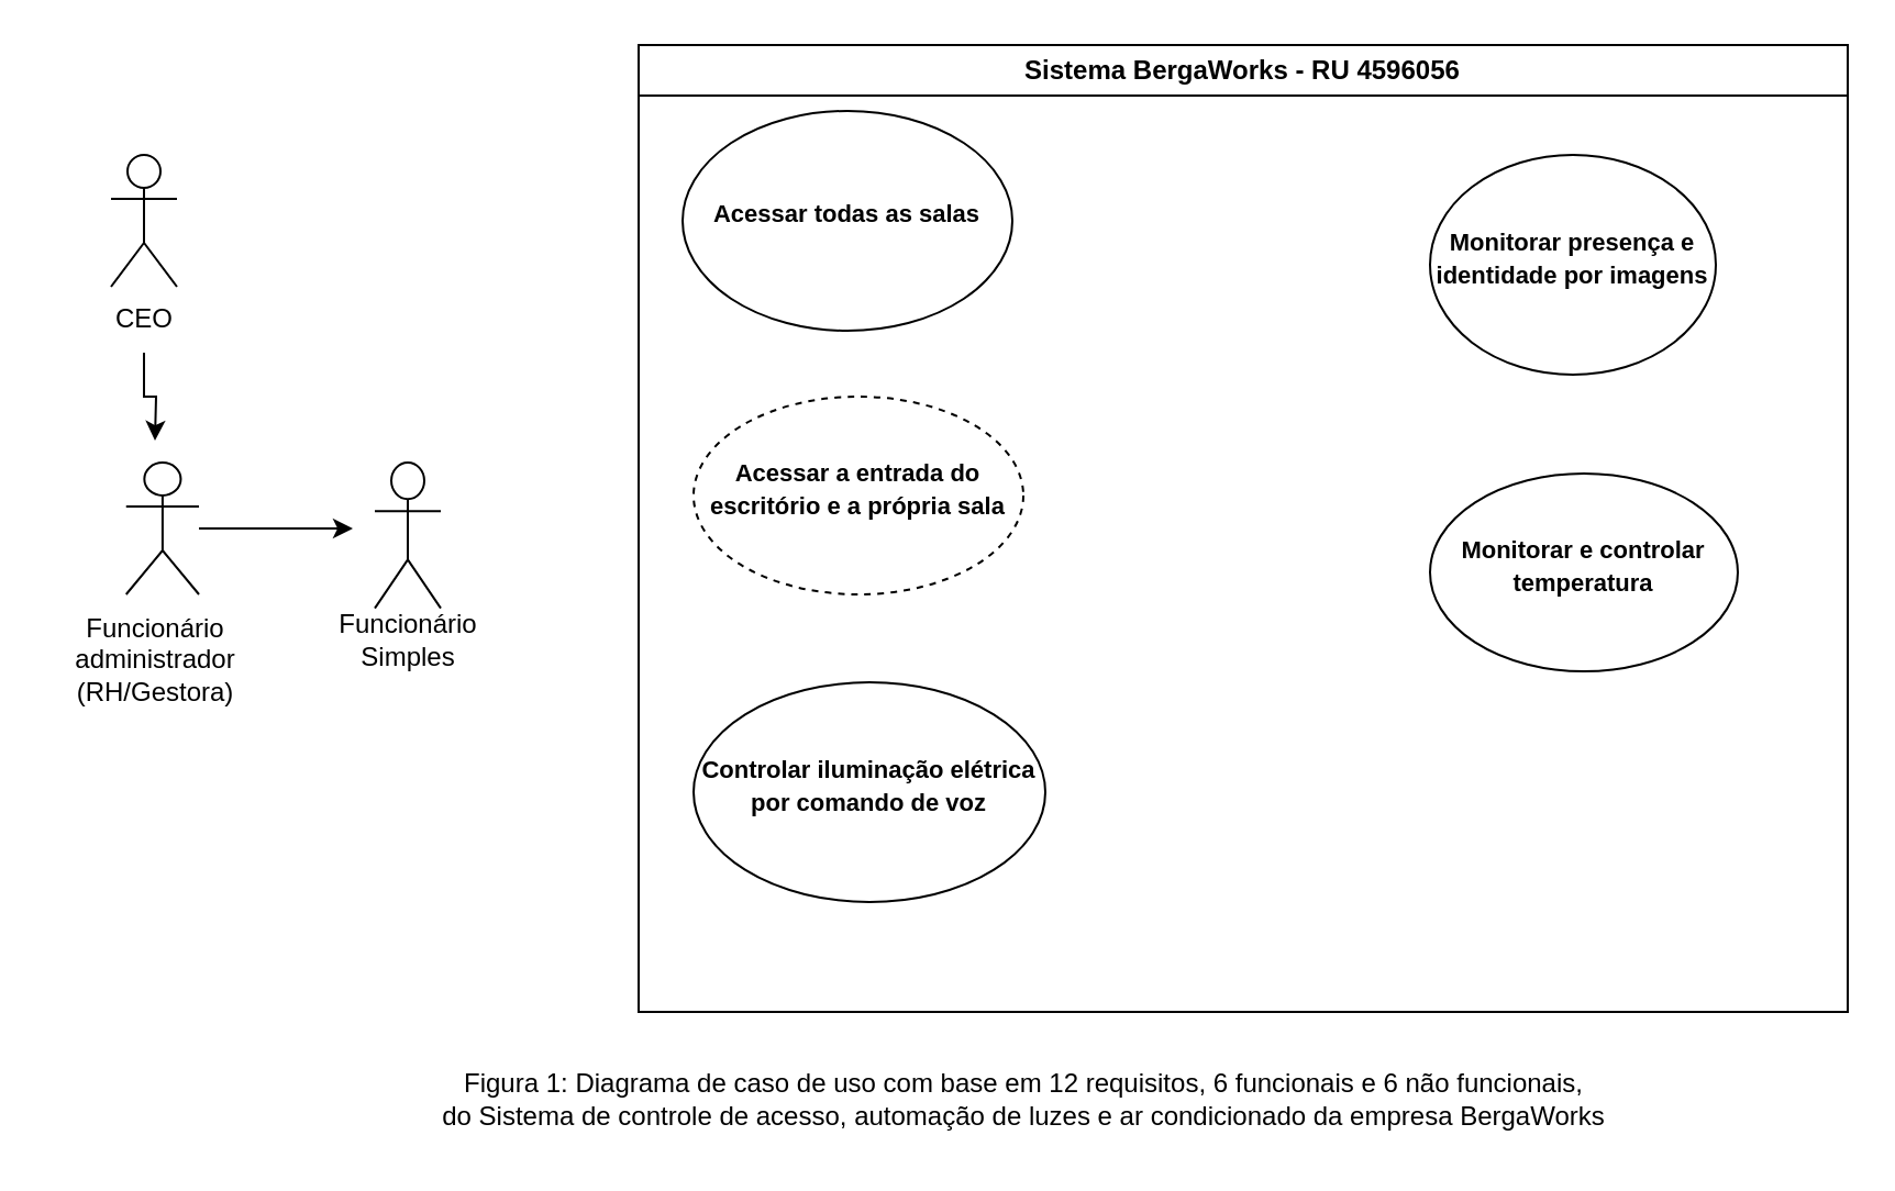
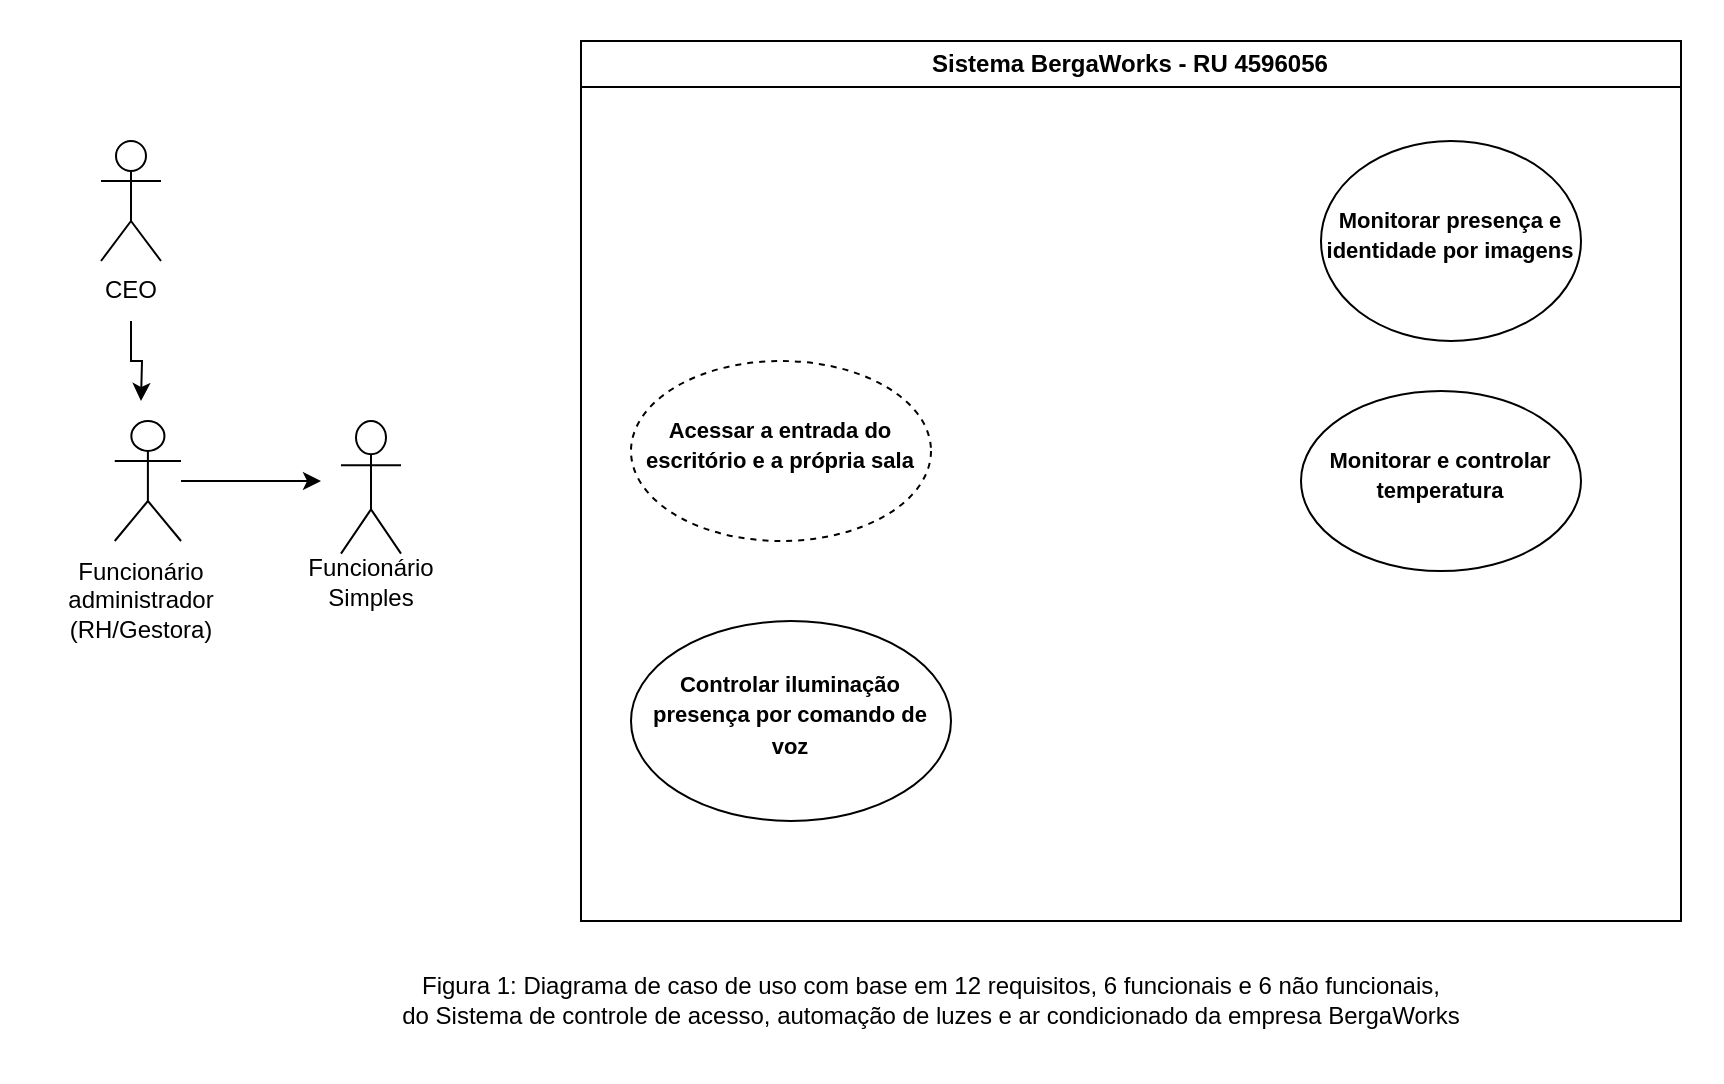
- <mxCell id="8" value="&lt;h4 style=&quot;box-sizing: border-box; position: relative; margin-top: 1em; margin-bottom: 16px; line-height: 1.4; font-size: 11px; font-family: Helvetica, Arial, freesans, sans-serif;&quot; id=&quot;estudo-de-caso-1-controlar-acesso-por-voz-e--garantir-a-segurança&quot;&gt;Acessar todas as salas&lt;/h4&gt;" style="ellipse;whiteSpace=wrap;html=1;fillColor=default;strokeColor=default;fillStyle=auto;labelBackgroundColor=none;fontColor=default;align=center;fontStyle=0;verticalAlign=middle;perimeterSpacing=0;fontSize=11;" vertex="1" parent="3"><mxGeometry x="20" y="30" width="150" height="100" as="geometry" /></mxCell>
- <mxCell id="5" value="&lt;h4 style=&quot;box-sizing: border-box; position: relative; margin-top: 1em; margin-bottom: 16px; line-height: 1.4; font-size: 11px; font-family: Helvetica, Arial, freesans, sans-serif;&quot; id=&quot;estudo-de-caso-1-controlar-acesso-por-voz-e--garantir-a-segurança&quot;&gt;Monitorar presença e identidade por imagens&lt;/h4&gt;" style="ellipse;whiteSpace=wrap;html=1;fillColor=default;strokeColor=default;fillStyle=auto;labelBackgroundColor=none;fontColor=default;align=center;fontStyle=0;verticalAlign=middle;perimeterSpacing=0;fontSize=11;" vertex="1" parent="3"><mxGeometry x="360" y="50" width="130" height="100" as="geometry" /></mxCell>
+ <mxCell id="5" value="&lt;h4 style=&quot;box-sizing: border-box; position: relative; margin-top: 1em; margin-bottom: 16px; line-height: 1.4; font-size: 11px; font-family: Helvetica, Arial, freesans, sans-serif;&quot; id=&quot;estudo-de-caso-1-controlar-acesso-por-voz-e--garantir-a-segurança&quot;&gt;Monitorar presença e identidade por imagens&lt;/h4&gt;" style="ellipse;whiteSpace=wrap;html=1;fillColor=default;strokeColor=default;fillStyle=auto;labelBackgroundColor=none;fontColor=default;align=center;fontStyle=0;verticalAlign=middle;perimeterSpacing=0;fontSize=11;" vertex="1" parent="3"><mxGeometry x="370" y="50" width="130" height="100" as="geometry" /></mxCell>
- <mxCell id="6" value="&lt;h4 style=&quot;box-sizing: border-box; position: relative; margin-top: 1em; margin-bottom: 16px; line-height: 1.4; font-size: 11px; font-family: Helvetica, Arial, freesans, sans-serif;&quot; id=&quot;estudo-de-caso-1-controlar-acesso-por-voz-e--garantir-a-segurança&quot;&gt;Monitorar e controlar temperatura&lt;/h4&gt;" style="ellipse;whiteSpace=wrap;html=1;fillColor=default;strokeColor=default;fillStyle=auto;labelBackgroundColor=none;fontColor=default;align=center;fontStyle=0;verticalAlign=middle;perimeterSpacing=0;fontSize=11;" vertex="1" parent="3"><mxGeometry x="360" y="195" width="140" height="90" as="geometry" /></mxCell>
+ <mxCell id="6" value="&lt;h4 style=&quot;box-sizing: border-box; position: relative; margin-top: 1em; margin-bottom: 16px; line-height: 1.4; font-size: 11px; font-family: Helvetica, Arial, freesans, sans-serif;&quot; id=&quot;estudo-de-caso-1-controlar-acesso-por-voz-e--garantir-a-segurança&quot;&gt;Monitorar e controlar temperatura&lt;/h4&gt;" style="ellipse;whiteSpace=wrap;html=1;fillColor=default;strokeColor=default;fillStyle=auto;labelBackgroundColor=none;fontColor=default;align=center;fontStyle=0;verticalAlign=middle;perimeterSpacing=0;fontSize=11;" vertex="1" parent="3"><mxGeometry x="360" y="175" width="140" height="90" as="geometry" /></mxCell>
- <mxCell id="7" value="&lt;h4 style=&quot;box-sizing: border-box; position: relative; margin-top: 1em; margin-bottom: 16px; line-height: 1.4; font-size: 11px; font-family: Helvetica, Arial, freesans, sans-serif;&quot; id=&quot;estudo-de-caso-1-controlar-acesso-por-voz-e--garantir-a-segurança&quot;&gt;Controlar iluminação elétrica por comando de voz&lt;/h4&gt;" style="ellipse;whiteSpace=wrap;html=1;fillColor=default;strokeColor=default;fillStyle=auto;labelBackgroundColor=none;fontColor=default;align=center;fontStyle=0;verticalAlign=middle;perimeterSpacing=0;fontSize=11;" vertex="1" parent="3"><mxGeometry x="25" y="290" width="160" height="100" as="geometry" /></mxCell>
+ <mxCell id="7" value="&lt;h4 style=&quot;box-sizing: border-box; position: relative; margin-top: 1em; margin-bottom: 16px; line-height: 1.4; font-size: 11px; font-family: Helvetica, Arial, freesans, sans-serif;&quot; id=&quot;estudo-de-caso-1-controlar-acesso-por-voz-e--garantir-a-segurança&quot;&gt;Controlar iluminação presença por comando de voz&lt;/h4&gt;" style="ellipse;whiteSpace=wrap;html=1;fillColor=default;strokeColor=default;fillStyle=auto;labelBackgroundColor=none;fontColor=default;align=center;fontStyle=0;verticalAlign=middle;perimeterSpacing=0;fontSize=11;" vertex="1" parent="3"><mxGeometry x="25" y="290" width="160" height="100" as="geometry" /></mxCell>
